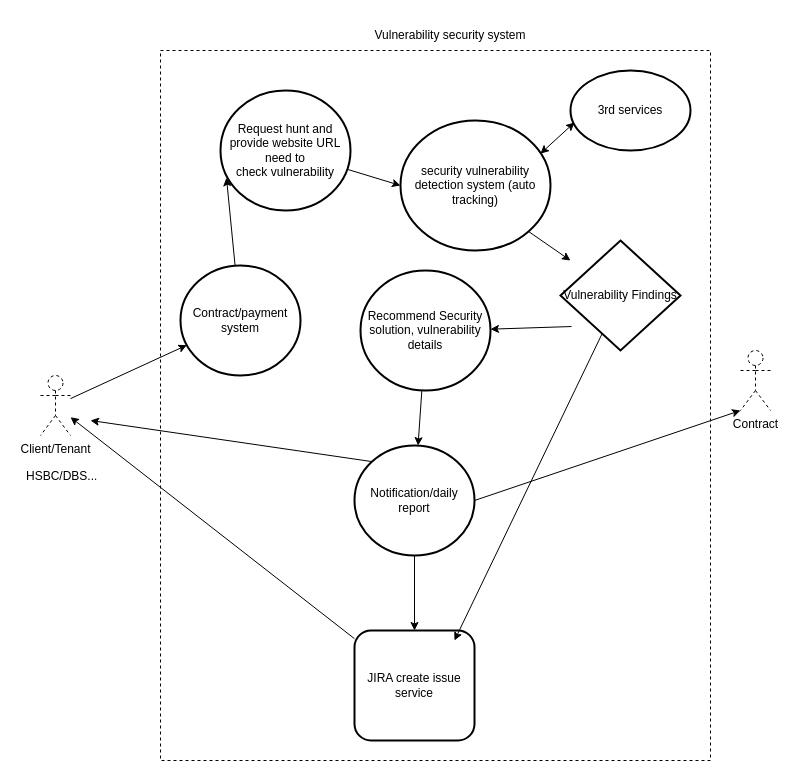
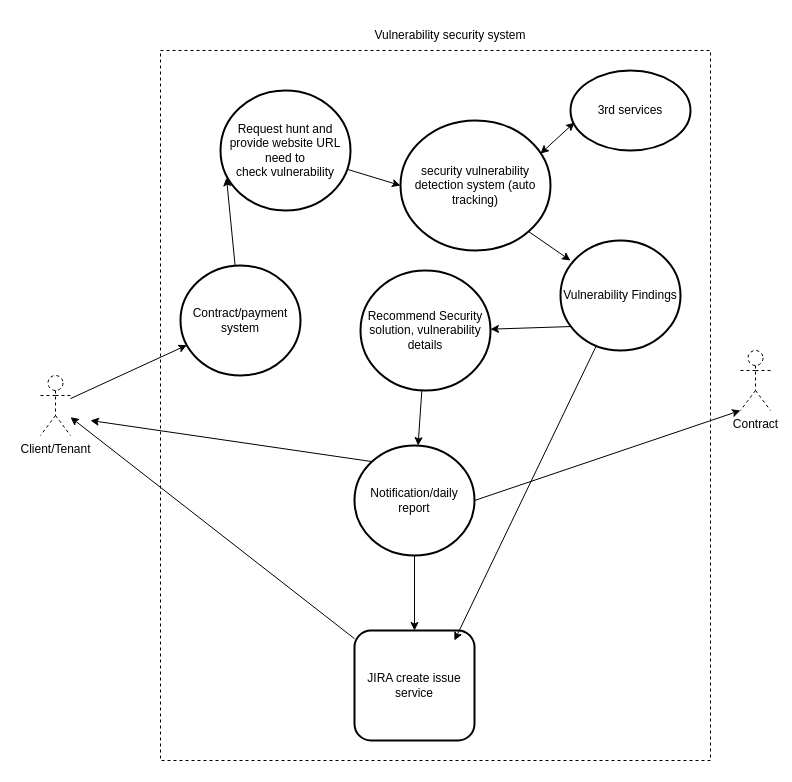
- <mxCell id="8" value="&lt;span&gt;Vulnerability Findings&lt;/span&gt;" style="rhombus;whiteSpace=wrap;html=1;strokeWidth=2;" vertex="1" parent="1"><mxGeometry x="560" y="240" width="120" height="110" as="geometry" /></mxCell>
+ <mxCell id="8" value="&lt;span&gt;Vulnerability Findings&lt;/span&gt;" style="ellipse;whiteSpace=wrap;html=1;strokeWidth=2;" vertex="1" parent="1"><mxGeometry x="560" y="240" width="120" height="110" as="geometry" /></mxCell>
- <mxCell id="24" value="HSBC/DBS..." style="text;strokeColor=none;fillColor=none;align=left;verticalAlign=middle;spacingLeft=4;spacingRight=4;overflow=hidden;points=[[0,0.5],[1,0.5]];portConstraint=eastwest;rotatable=0;" vertex="1" parent="1"><mxGeometry x="20" y="460" width="80" height="30" as="geometry" /></mxCell>
